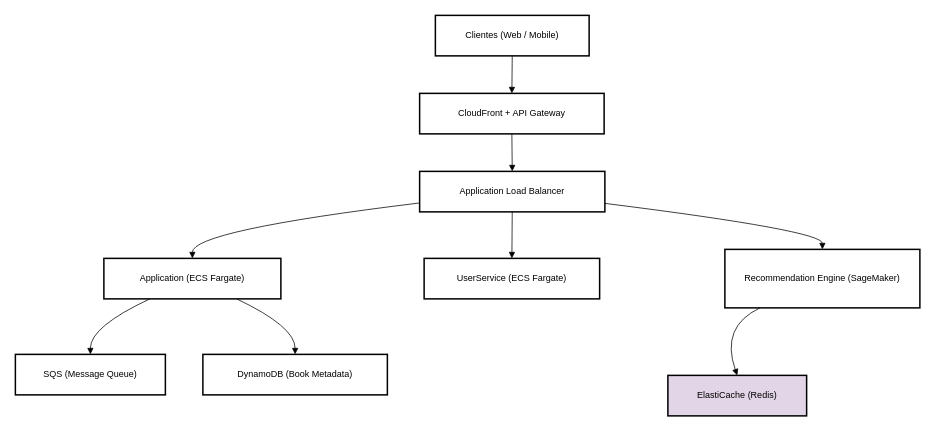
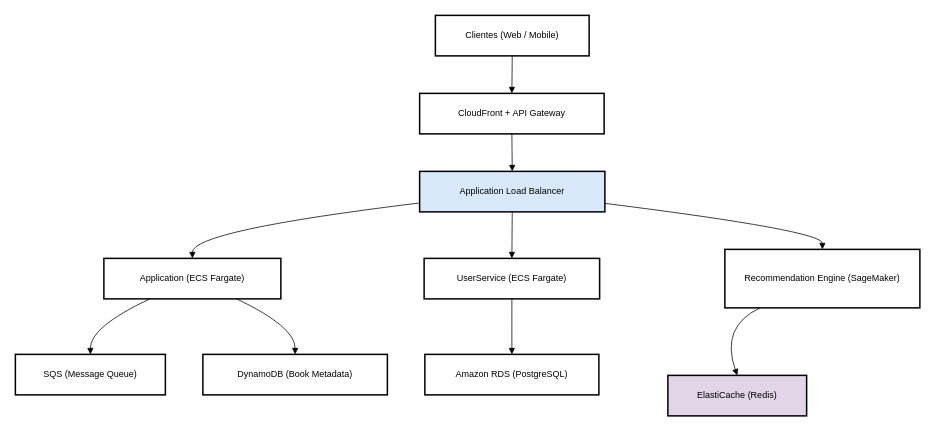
- <mxCell id="4" value="Application Load Balancer" style="whiteSpace=wrap;strokeWidth=2;" vertex="1" parent="1"><mxGeometry x="559" y="228" width="247" height="54" as="geometry" /></mxCell>
+ <mxCell id="4" value="Application Load Balancer" style="whiteSpace=wrap;strokeWidth=2;fillColor=#dae8fc;" vertex="1" parent="1"><mxGeometry x="559" y="228" width="247" height="54" as="geometry" /></mxCell>
+ <mxCell id="18" value="" style="curved=1;startArrow=none;endArrow=block;exitX=0.5;exitY=1;entryX=0.5;entryY=0;rounded=0;" edge="1" parent="1" source="6" target="9"><mxGeometry relative="1" as="geometry"><Array as="points" /></mxGeometry></mxCell>
+ <mxCell id="9" value="Amazon RDS (PostgreSQL)" style="whiteSpace=wrap;strokeWidth=2;" vertex="1" parent="1"><mxGeometry x="566" y="472" width="232" height="54" as="geometry" /></mxCell>
